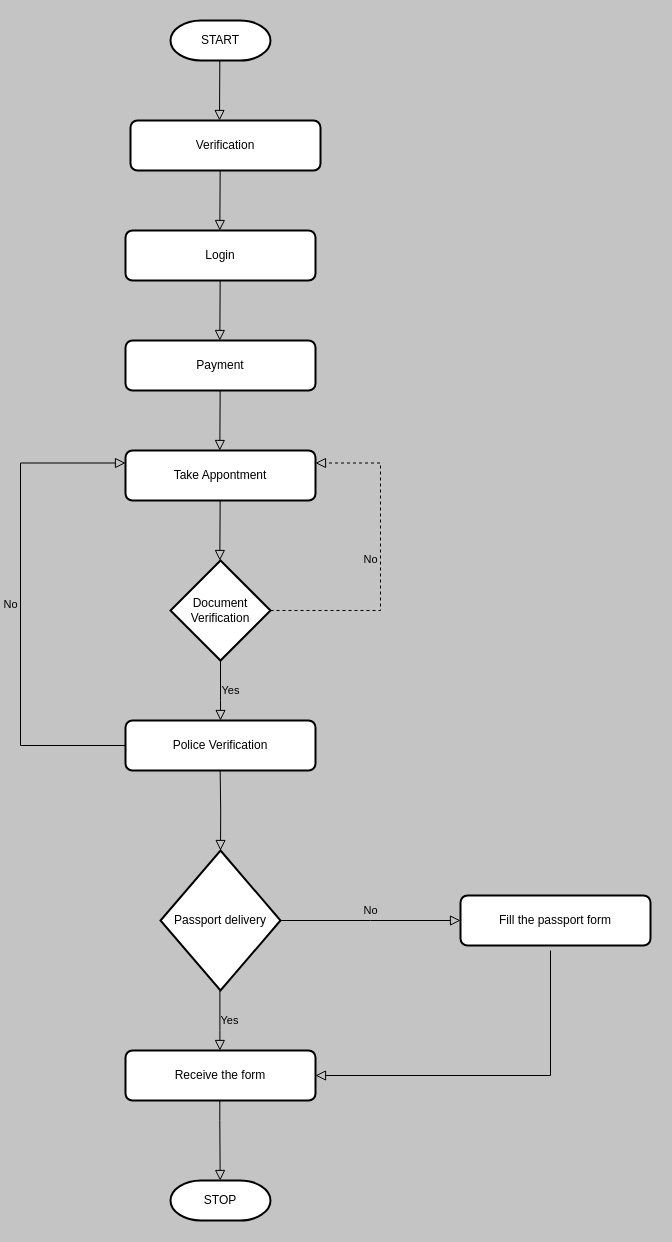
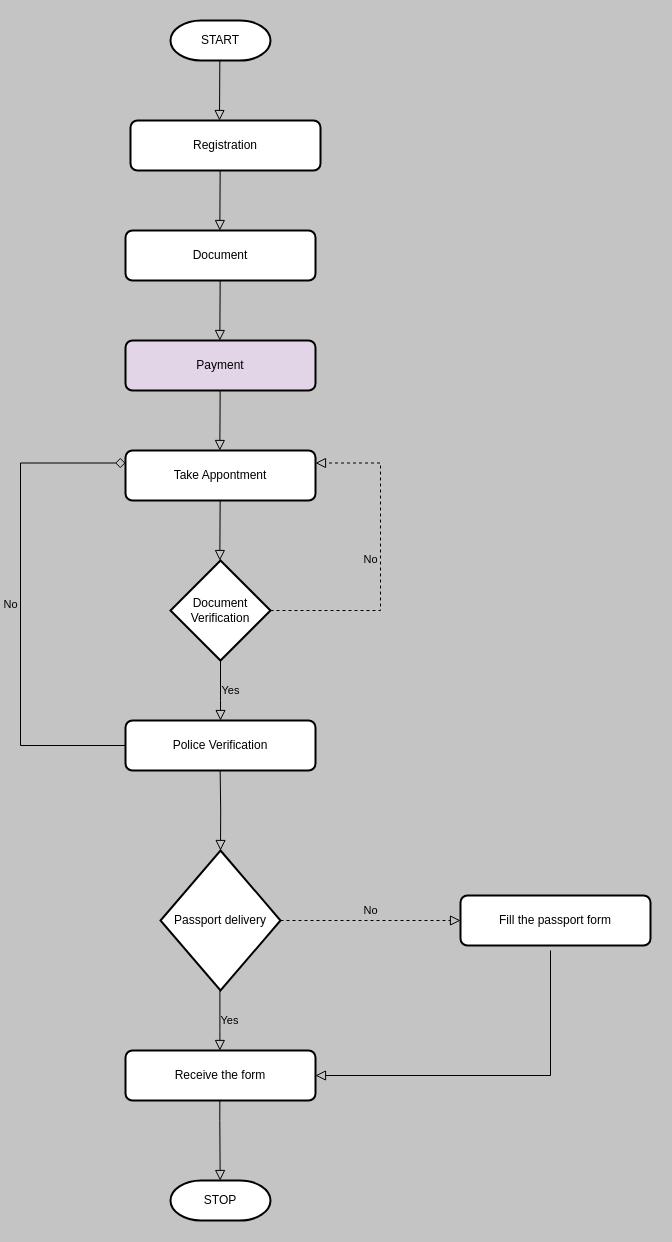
- <mxCell id="3" value="Verification" style="rounded=1;whiteSpace=wrap;html=1;absoluteArcSize=1;arcSize=14;strokeWidth=2;" vertex="1" parent="1"><mxGeometry x="130" y="120" width="190" height="50" as="geometry" /></mxCell>
+ <mxCell id="3" value="Registration" style="rounded=1;whiteSpace=wrap;html=1;absoluteArcSize=1;arcSize=14;strokeWidth=2;" vertex="1" parent="1"><mxGeometry x="130" y="120" width="190" height="50" as="geometry" /></mxCell>
- <mxCell id="4" value="Login" style="rounded=1;whiteSpace=wrap;html=1;absoluteArcSize=1;arcSize=14;strokeWidth=2;" vertex="1" parent="1"><mxGeometry x="125" y="230" width="190" height="50" as="geometry" /></mxCell>
+ <mxCell id="4" value="Document" style="rounded=1;whiteSpace=wrap;html=1;absoluteArcSize=1;arcSize=14;strokeWidth=2;" vertex="1" parent="1"><mxGeometry x="125" y="230" width="190" height="50" as="geometry" /></mxCell>
- <mxCell id="6" value="Payment" style="rounded=1;whiteSpace=wrap;html=1;absoluteArcSize=1;arcSize=14;strokeWidth=2;" vertex="1" parent="1"><mxGeometry x="125" y="340" width="190" height="50" as="geometry" /></mxCell>
+ <mxCell id="6" value="Payment" style="rounded=1;whiteSpace=wrap;html=1;absoluteArcSize=1;arcSize=14;strokeWidth=2;fillColor=#e1d5e7;" vertex="1" parent="1"><mxGeometry x="125" y="340" width="190" height="50" as="geometry" /></mxCell>
- <mxCell id="16" value="No" style="edgeStyle=orthogonalEdgeStyle;rounded=0;html=1;jettySize=auto;orthogonalLoop=1;fontSize=11;endArrow=block;endFill=0;endSize=8;strokeWidth=1;shadow=0;labelBackgroundColor=none;exitX=0;exitY=0.5;exitDx=0;exitDy=0;entryX=0;entryY=0.25;entryDx=0;entryDy=0;" edge="1" parent="1" source="15" target="5"><mxGeometry y="10" relative="1" as="geometry"><mxPoint as="offset" /><mxPoint x="-30" y="727.5" as="sourcePoint" /><mxPoint x="10" y="470" as="targetPoint" /><Array as="points"><mxPoint x="20" y="745" /><mxPoint x="20" y="463" /></Array></mxGeometry></mxCell>
+ <mxCell id="16" value="No" style="edgeStyle=orthogonalEdgeStyle;rounded=0;html=1;jettySize=auto;orthogonalLoop=1;fontSize=11;endArrow=diamond;endFill=0;endSize=8;strokeWidth=1;shadow=0;labelBackgroundColor=none;exitX=0;exitY=0.5;exitDx=0;exitDy=0;entryX=0;entryY=0.25;entryDx=0;entryDy=0;" edge="1" parent="1" source="15" target="5"><mxGeometry y="10" relative="1" as="geometry"><mxPoint as="offset" /><mxPoint x="-30" y="727.5" as="sourcePoint" /><mxPoint x="10" y="470" as="targetPoint" /><Array as="points"><mxPoint x="20" y="745" /><mxPoint x="20" y="463" /></Array></mxGeometry></mxCell>
- <mxCell id="22" value="No" style="edgeStyle=orthogonalEdgeStyle;rounded=0;html=1;jettySize=auto;orthogonalLoop=1;fontSize=11;endArrow=block;endFill=0;endSize=8;strokeWidth=1;shadow=0;labelBackgroundColor=none;exitX=1;exitY=0.5;exitDx=0;exitDy=0;exitPerimeter=0;entryX=0;entryY=0.5;entryDx=0;entryDy=0;" edge="1" parent="1" source="17" target="21"><mxGeometry y="10" relative="1" as="geometry"><mxPoint as="offset" /><mxPoint x="340" y="937.5" as="sourcePoint" /><mxPoint x="385" y="790" as="targetPoint" /><Array as="points"><mxPoint x="370" y="920" /><mxPoint x="370" y="920" /></Array></mxGeometry></mxCell>
+ <mxCell id="22" value="No" style="edgeStyle=orthogonalEdgeStyle;rounded=0;html=1;jettySize=auto;orthogonalLoop=1;fontSize=11;endArrow=block;endFill=0;endSize=8;strokeWidth=1;shadow=0;labelBackgroundColor=none;exitX=1;exitY=0.5;exitDx=0;exitDy=0;exitPerimeter=0;entryX=0;entryY=0.5;entryDx=0;entryDy=0;dashed=1;" edge="1" parent="1" source="17" target="21"><mxGeometry y="10" relative="1" as="geometry"><mxPoint as="offset" /><mxPoint x="340" y="937.5" as="sourcePoint" /><mxPoint x="385" y="790" as="targetPoint" /><Array as="points"><mxPoint x="370" y="920" /><mxPoint x="370" y="920" /></Array></mxGeometry></mxCell>
